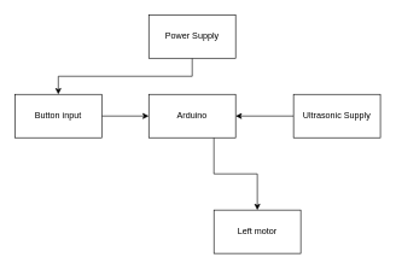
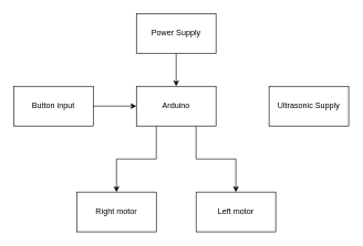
- <mxCell id="7" style="edgeStyle=orthogonalEdgeStyle;rounded=0;orthogonalLoop=1;jettySize=auto;html=1;exitX=0.5;exitY=1;exitDx=0;exitDy=0;" edge="1" parent="1" source="8" target="10"><mxGeometry relative="1" as="geometry" /></mxCell>
+ <mxCell id="7" style="edgeStyle=orthogonalEdgeStyle;rounded=0;orthogonalLoop=1;jettySize=auto;html=1;exitX=0.5;exitY=1;exitDx=0;exitDy=0;entryX=0.5;entryY=0;entryDx=0;entryDy=0;" edge="1" parent="1" source="8" target="4"><mxGeometry relative="1" as="geometry" /></mxCell>
- <mxCell id="5" style="edgeStyle=orthogonalEdgeStyle;rounded=0;orthogonalLoop=1;jettySize=auto;html=1;exitX=0;exitY=0.5;exitDx=0;exitDy=0;entryX=1;entryY=0.5;entryDx=0;entryDy=0;" edge="1" parent="1" source="6" target="4"><mxGeometry relative="1" as="geometry" /></mxCell>
+ <mxCell id="2" style="edgeStyle=orthogonalEdgeStyle;rounded=0;orthogonalLoop=1;jettySize=auto;html=1;exitX=0.25;exitY=1;exitDx=0;exitDy=0;entryX=0.5;entryY=0;entryDx=0;entryDy=0;" edge="1" parent="1" source="4" target="11"><mxGeometry relative="1" as="geometry" /></mxCell>
+ <mxCell id="11" value="Right motor" style="rounded=0;whiteSpace=wrap;html=1;" vertex="1" parent="1"><mxGeometry x="115" y="290" width="120" height="60" as="geometry" /></mxCell>
